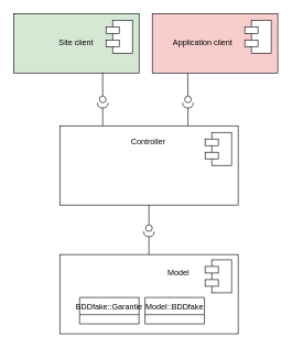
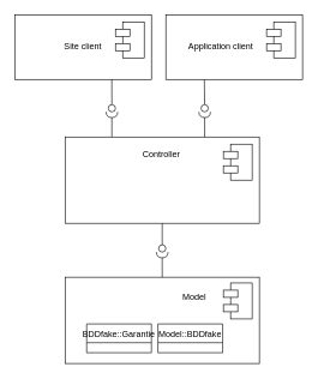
- <mxCell id="2" value="Site client" style="rounded=0;whiteSpace=wrap;html=1;fillColor=#d5e8d4;" vertex="1" parent="1"><mxGeometry x="20" y="20" width="190" height="90" as="geometry" /></mxCell>
+ <mxCell id="2" value="Site client" style="rounded=0;whiteSpace=wrap;html=1;" vertex="1" parent="1"><mxGeometry x="20" y="20" width="190" height="90" as="geometry" /></mxCell>
- <mxCell id="4" value="&lt;div align=&quot;center&quot;&gt;Application client&amp;nbsp;&amp;nbsp;&amp;nbsp;&amp;nbsp;&amp;nbsp;&amp;nbsp;&amp;nbsp;&amp;nbsp;&amp;nbsp;&amp;nbsp;&amp;nbsp; &lt;br&gt;&lt;/div&gt;" style="rounded=0;whiteSpace=wrap;html=1;align=center;fillColor=#f8cecc;" vertex="1" parent="1"><mxGeometry x="230" y="20" width="190" height="90" as="geometry" /></mxCell>
+ <mxCell id="4" value="&lt;div align=&quot;center&quot;&gt;Application client&amp;nbsp;&amp;nbsp;&amp;nbsp;&amp;nbsp;&amp;nbsp;&amp;nbsp;&amp;nbsp;&amp;nbsp;&amp;nbsp;&amp;nbsp;&amp;nbsp; &lt;br&gt;&lt;/div&gt;" style="rounded=0;whiteSpace=wrap;html=1;align=center;" vertex="1" parent="1"><mxGeometry x="230" y="20" width="190" height="90" as="geometry" /></mxCell>
